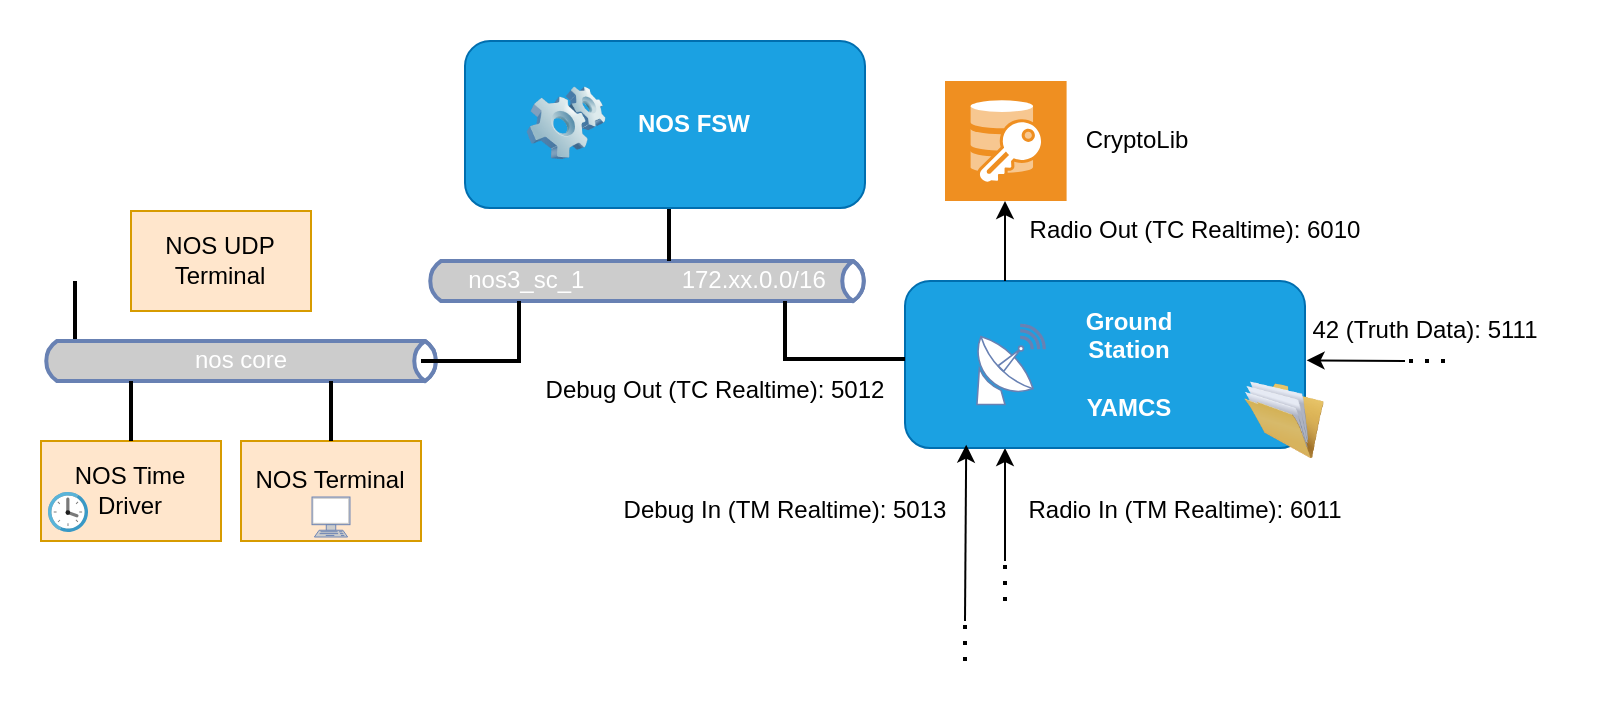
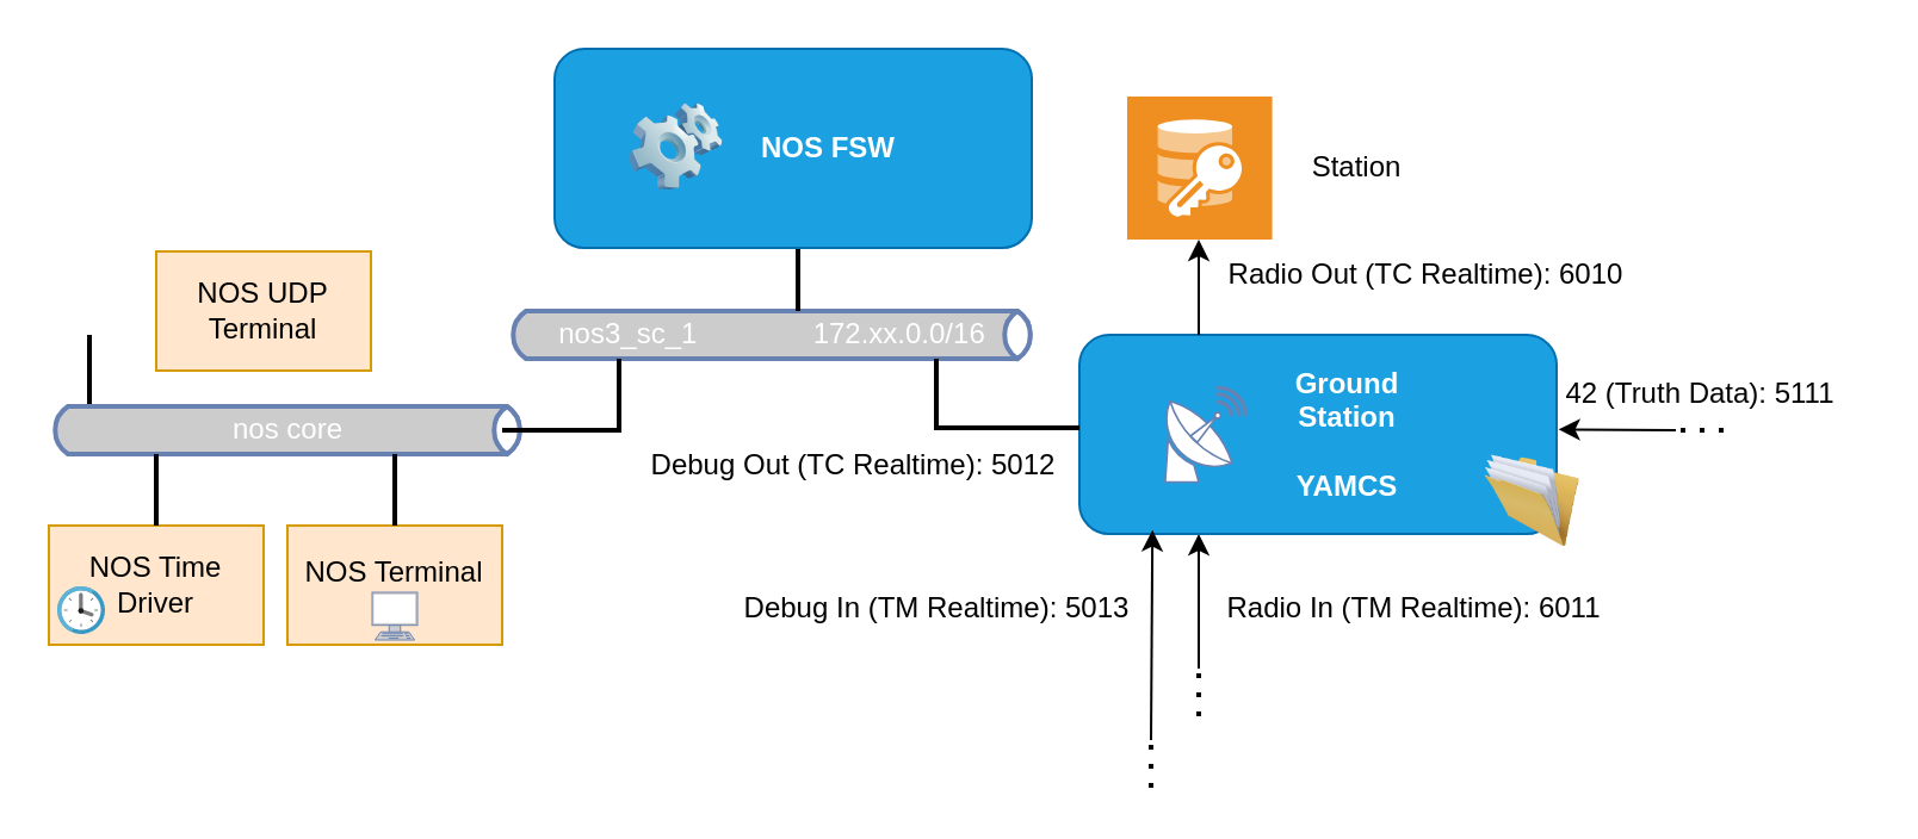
- <mxCell id="10" value="CryptoLib" style="text;html=1;align=center;verticalAlign=middle;resizable=0;points=[];autosize=1;strokeColor=none;fillColor=none;" parent="1" vertex="1"><mxGeometry x="532.8" y="55" width="70" height="30" as="geometry" /></mxCell>
+ <mxCell id="10" value="Station" style="text;html=1;align=center;verticalAlign=middle;resizable=0;points=[];autosize=1;strokeColor=none;fillColor=none;" parent="1" vertex="1"><mxGeometry x="532.8" y="55" width="70" height="30" as="geometry" /></mxCell>
